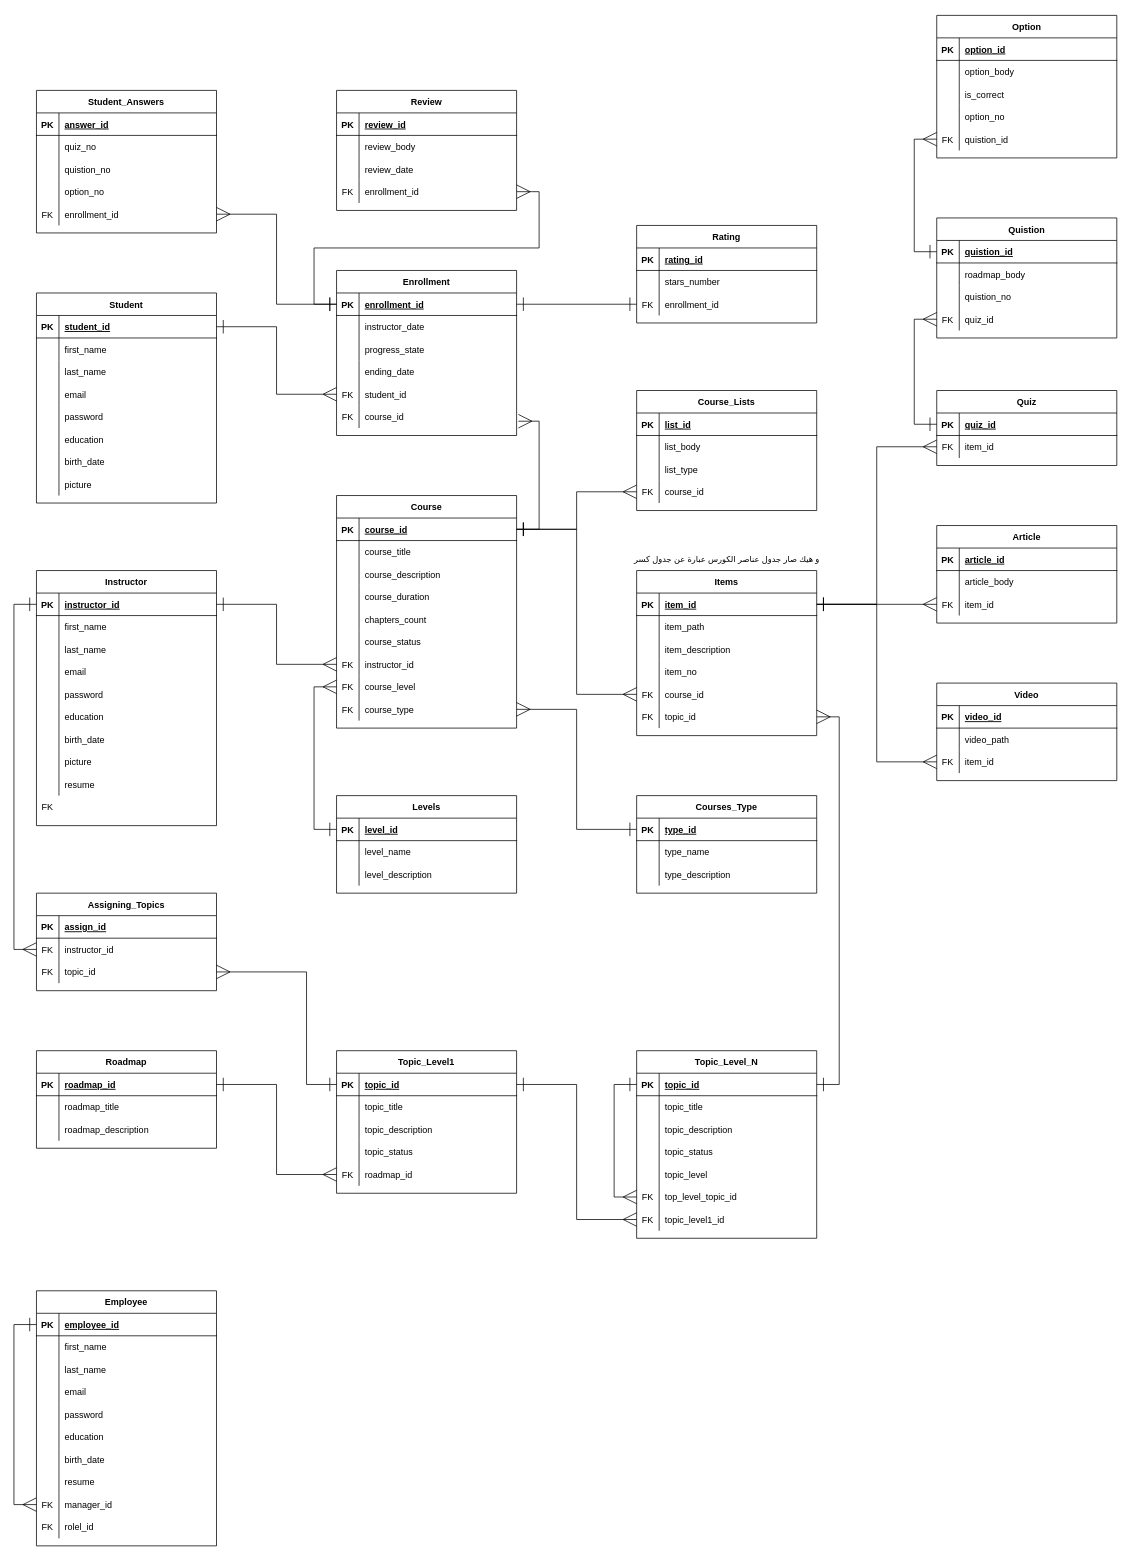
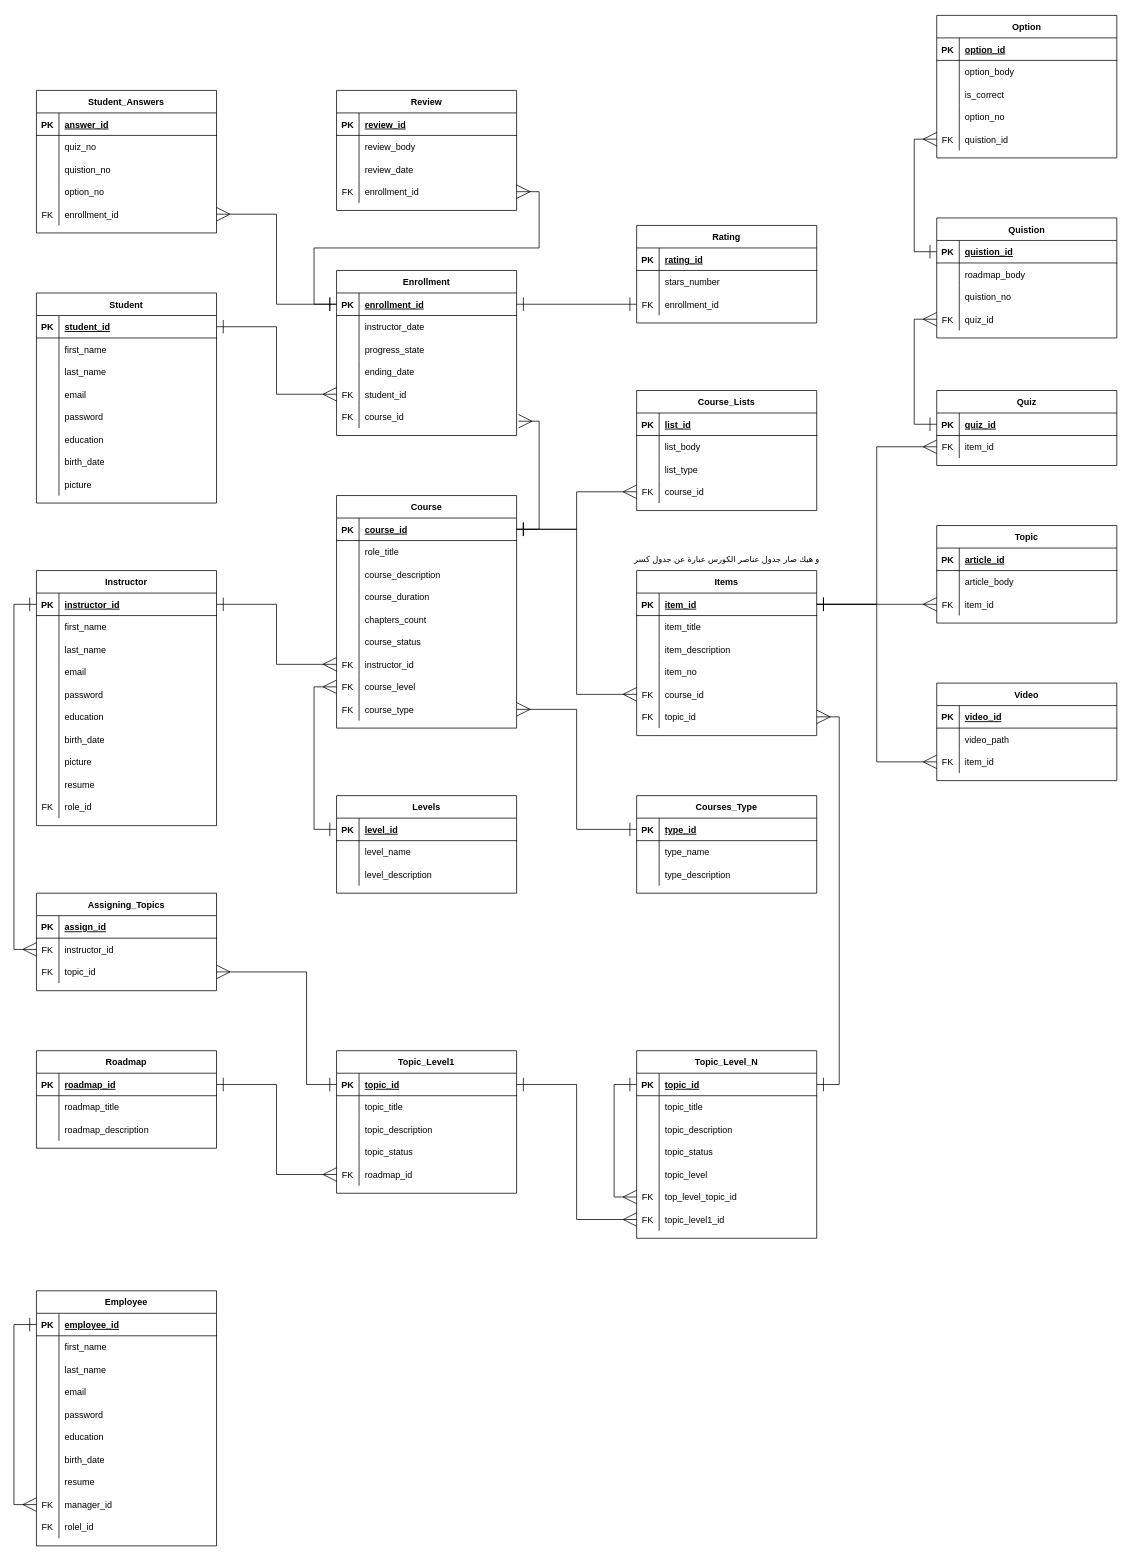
- <mxCell id="171" value="Article" style="shape=table;startSize=30;container=1;collapsible=1;childLayout=tableLayout;fixedRows=1;rowLines=0;fontStyle=1;align=center;resizeLast=1;" vertex="1" parent="1"><mxGeometry x="1220" y="700" width="240" height="130" as="geometry" /></mxCell>
+ <mxCell id="171" value="Topic" style="shape=table;startSize=30;container=1;collapsible=1;childLayout=tableLayout;fixedRows=1;rowLines=0;fontStyle=1;align=center;resizeLast=1;" vertex="1" parent="1"><mxGeometry x="1220" y="700" width="240" height="130" as="geometry" /></mxCell>
- <mxCell id="29" value="course_title" style="shape=partialRectangle;overflow=hidden;connectable=0;fillColor=none;top=0;left=0;bottom=0;right=0;align=left;spacingLeft=6;" parent="27" vertex="1"><mxGeometry x="30" width="210" height="30" as="geometry"><mxRectangle width="210" height="30" as="alternateBounds" /></mxGeometry></mxCell>
+ <mxCell id="29" value="role_title" style="shape=partialRectangle;overflow=hidden;connectable=0;fillColor=none;top=0;left=0;bottom=0;right=0;align=left;spacingLeft=6;" parent="27" vertex="1"><mxGeometry x="30" width="210" height="30" as="geometry"><mxRectangle width="210" height="30" as="alternateBounds" /></mxGeometry></mxCell>
- <mxCell id="148" value="item_path" style="shape=partialRectangle;overflow=hidden;connectable=0;fillColor=none;top=0;left=0;bottom=0;right=0;align=left;spacingLeft=6;" vertex="1" parent="146"><mxGeometry x="30" width="210" height="30" as="geometry"><mxRectangle width="210" height="30" as="alternateBounds" /></mxGeometry></mxCell>
+ <mxCell id="148" value="item_title" style="shape=partialRectangle;overflow=hidden;connectable=0;fillColor=none;top=0;left=0;bottom=0;right=0;align=left;spacingLeft=6;" vertex="1" parent="146"><mxGeometry x="30" width="210" height="30" as="geometry"><mxRectangle width="210" height="30" as="alternateBounds" /></mxGeometry></mxCell>
+ <mxCell id="319" value="role_id" style="shape=partialRectangle;overflow=hidden;connectable=0;fillColor=none;top=0;left=0;bottom=0;right=0;align=left;spacingLeft=6;" vertex="1" parent="317"><mxGeometry x="30" width="210" height="30" as="geometry"><mxRectangle width="210" height="30" as="alternateBounds" /></mxGeometry></mxCell>
